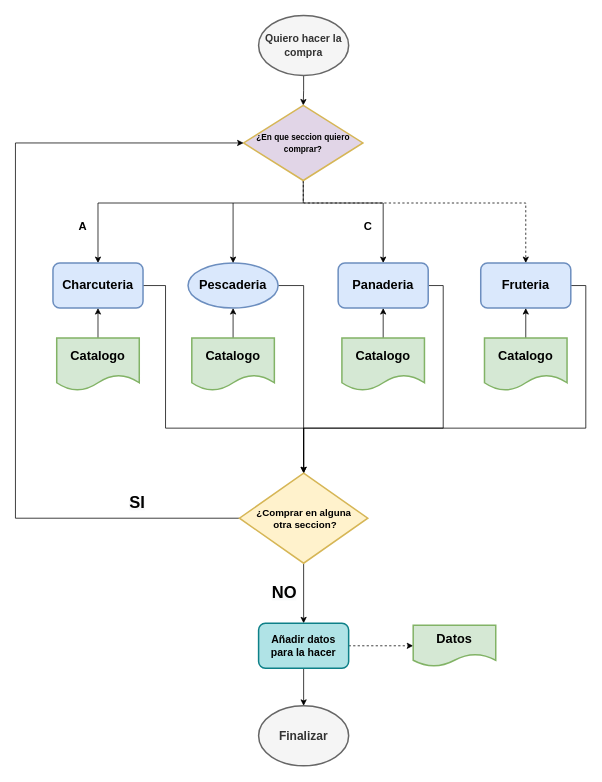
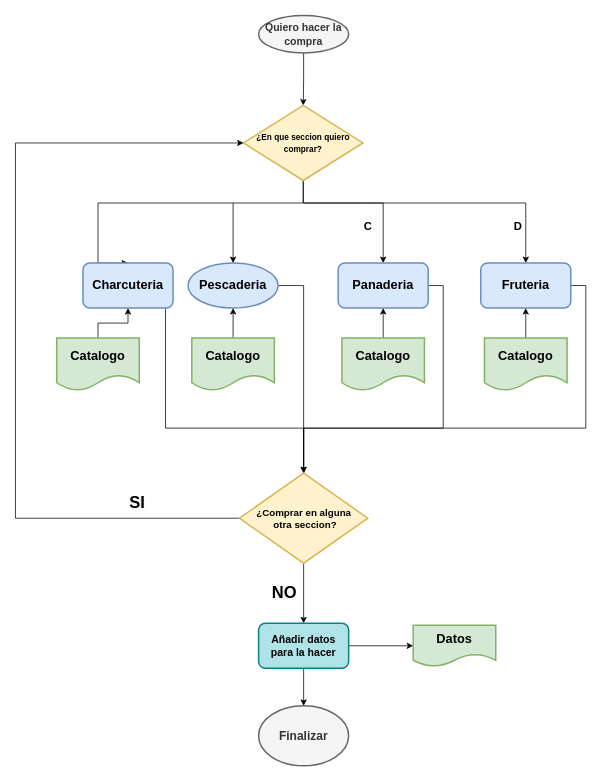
- <mxCell id="3" value="&lt;p style=&quot;line-height: 150%&quot;&gt;&lt;font style=&quot;font-size: 14px&quot;&gt;&lt;b&gt;Quiero hacer la compra&lt;/b&gt;&lt;/font&gt;&lt;/p&gt;" style="ellipse;whiteSpace=wrap;html=1;strokeWidth=2;perimeterSpacing=0;fillColor=#f5f5f5;strokeColor=#666666;fontColor=#333333;" vertex="1" parent="1"><mxGeometry x="344" y="20" width="120" height="80" as="geometry" /></mxCell>
+ <mxCell id="3" value="&lt;p style=&quot;line-height: 150%&quot;&gt;&lt;font style=&quot;font-size: 14px&quot;&gt;&lt;b&gt;Quiero hacer la compra&lt;/b&gt;&lt;/font&gt;&lt;/p&gt;" style="ellipse;whiteSpace=wrap;html=1;strokeWidth=2;perimeterSpacing=0;fillColor=#f5f5f5;strokeColor=#666666;fontColor=#333333;" vertex="1" parent="1"><mxGeometry x="344" y="20" width="120" height="50" as="geometry" /></mxCell>
- <mxCell id="7" value="&lt;b&gt;&lt;font style=&quot;font-size: 11px&quot;&gt;¿En que seccion quiero comprar?&lt;/font&gt;&lt;/b&gt;" style="rhombus;whiteSpace=wrap;html=1;strokeColor=#d6b656;strokeWidth=2;fillColor=#e1d5e7;" vertex="1" parent="1"><mxGeometry x="324" y="140" width="159" height="100" as="geometry" /></mxCell>
+ <mxCell id="7" value="&lt;b&gt;&lt;font style=&quot;font-size: 11px&quot;&gt;¿En que seccion quiero comprar?&lt;/font&gt;&lt;/b&gt;" style="rhombus;whiteSpace=wrap;html=1;strokeColor=#d6b656;strokeWidth=2;fillColor=#fff2cc;" vertex="1" parent="1"><mxGeometry x="324" y="140" width="159" height="100" as="geometry" /></mxCell>
- <mxCell id="6" style="edgeStyle=orthogonalEdgeStyle;rounded=0;orthogonalLoop=1;jettySize=auto;html=1;exitX=0.5;exitY=1;exitDx=0;exitDy=0;entryX=0.5;entryY=0;entryDx=0;entryDy=0;dashed=1;" edge="1" parent="1" source="7" target="16"><mxGeometry relative="1" as="geometry"><Array as="points"><mxPoint x="404" y="270" /><mxPoint x="700" y="270" /></Array></mxGeometry></mxCell>
+ <mxCell id="6" style="edgeStyle=orthogonalEdgeStyle;rounded=0;orthogonalLoop=1;jettySize=auto;html=1;exitX=0.5;exitY=1;exitDx=0;exitDy=0;entryX=0.5;entryY=0;entryDx=0;entryDy=0;" edge="1" parent="1" source="7" target="16"><mxGeometry relative="1" as="geometry"><Array as="points"><mxPoint x="404" y="270" /><mxPoint x="700" y="270" /></Array></mxGeometry></mxCell>
- <mxCell id="34" value="&lt;b&gt;&lt;font style=&quot;font-size: 15px&quot;&gt;A&lt;/font&gt;&lt;/b&gt;" style="text;html=1;strokeColor=none;fillColor=none;align=center;verticalAlign=middle;whiteSpace=wrap;rounded=0;" vertex="1" parent="1"><mxGeometry x="90" y="290" width="40" height="20" as="geometry" /></mxCell>
+ <mxCell id="36" value="&lt;b&gt;&lt;font style=&quot;font-size: 15px&quot;&gt;D&lt;/font&gt;&lt;/b&gt;" style="text;html=1;strokeColor=none;fillColor=none;align=center;verticalAlign=middle;whiteSpace=wrap;rounded=0;" vertex="1" parent="1"><mxGeometry x="670" y="290" width="40" height="20" as="geometry" /></mxCell>
- <mxCell id="10" value="&lt;font style=&quot;font-size: 17px&quot;&gt;&lt;b&gt;Charcuteria&lt;/b&gt;&lt;/font&gt;" style="rounded=1;whiteSpace=wrap;html=1;strokeWidth=2;fillColor=#dae8fc;strokeColor=#6c8ebf;" vertex="1" parent="1"><mxGeometry x="70" y="350" width="120" height="60" as="geometry" /></mxCell>
+ <mxCell id="10" value="&lt;font style=&quot;font-size: 17px&quot;&gt;&lt;b&gt;Charcuteria&lt;/b&gt;&lt;/font&gt;" style="rounded=1;whiteSpace=wrap;html=1;strokeWidth=2;fillColor=#dae8fc;strokeColor=#6c8ebf;" vertex="1" parent="1"><mxGeometry x="110" y="350" width="120" height="60" as="geometry" /></mxCell>
- <mxCell id="29" value="" style="edgeStyle=orthogonalEdgeStyle;rounded=0;orthogonalLoop=1;jettySize=auto;html=1;dashed=1;" edge="1" parent="1" source="31" target="32"><mxGeometry relative="1" as="geometry" /></mxCell>
+ <mxCell id="29" value="" style="edgeStyle=orthogonalEdgeStyle;rounded=0;orthogonalLoop=1;jettySize=auto;html=1;" edge="1" parent="1" source="31" target="32"><mxGeometry relative="1" as="geometry" /></mxCell>
